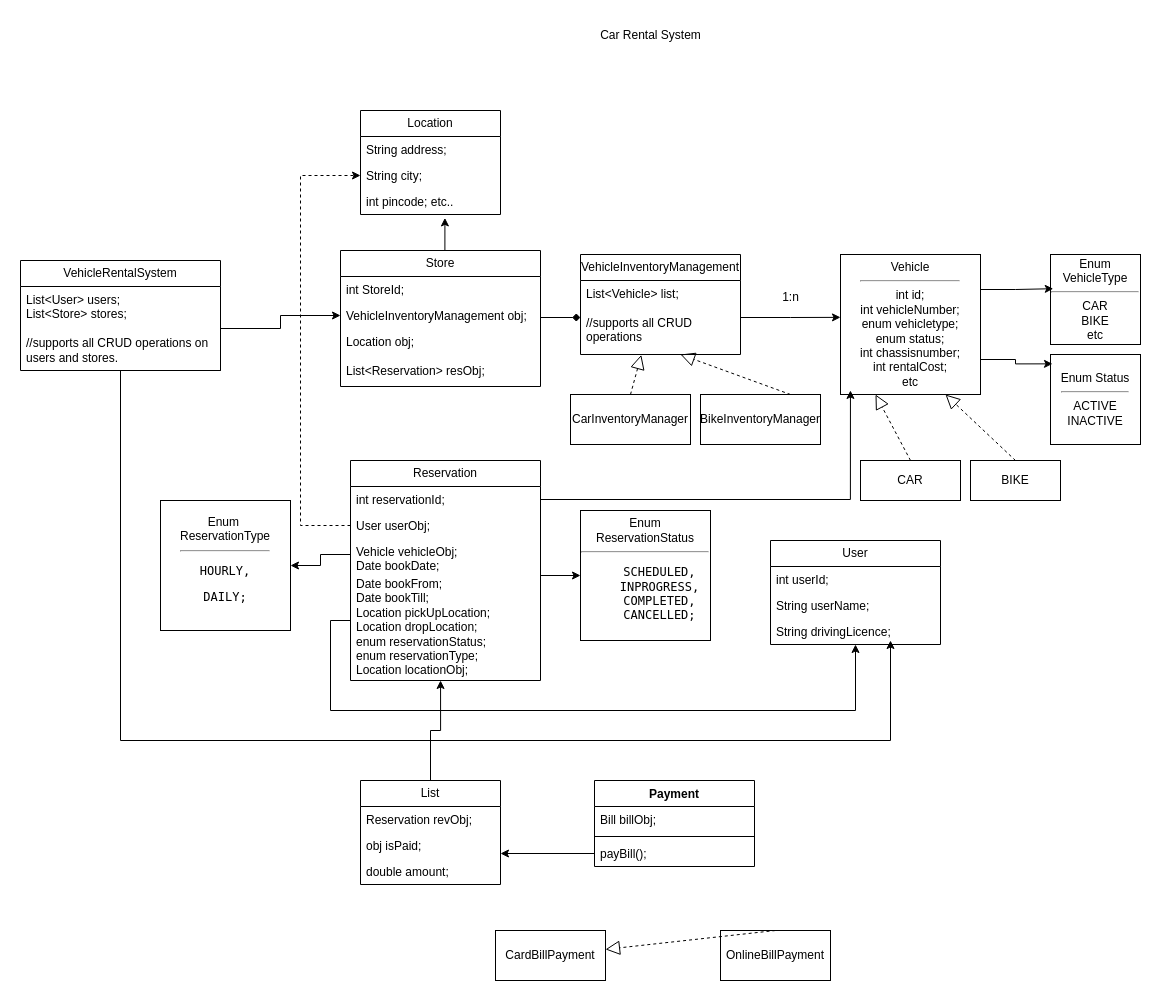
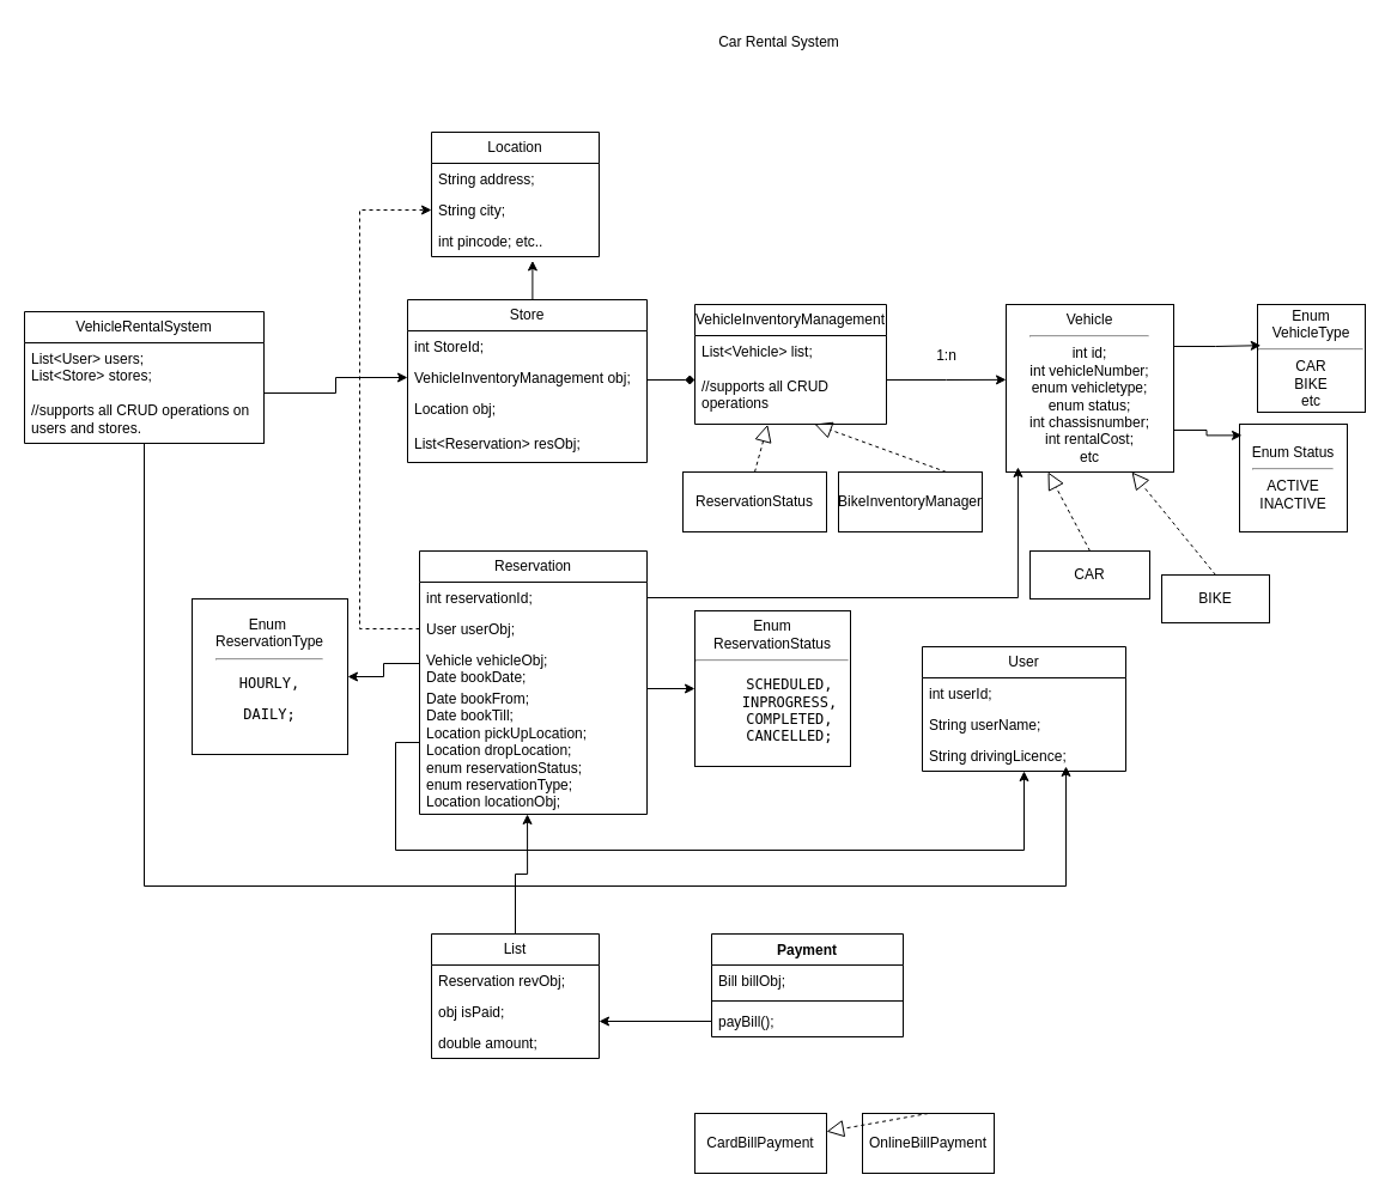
- <mxCell id="5" value="Enum Status&lt;hr&gt;ACTIVE&lt;div&gt;INACTIVE&lt;/div&gt;" style="whiteSpace=wrap;html=1;aspect=fixed;" parent="1" vertex="1"><mxGeometry x="1050" y="354" width="90" height="90" as="geometry" /></mxCell>
+ <mxCell id="5" value="Enum Status&lt;hr&gt;ACTIVE&lt;div&gt;INACTIVE&lt;/div&gt;" style="whiteSpace=wrap;html=1;aspect=fixed;" parent="1" vertex="1"><mxGeometry x="1035" y="354" width="90" height="90" as="geometry" /></mxCell>
- <mxCell id="14" value="CarInventoryManager" style="html=1;whiteSpace=wrap;" parent="1" vertex="1"><mxGeometry x="570" y="394" width="120" height="50" as="geometry" /></mxCell>
+ <mxCell id="14" value="ReservationStatus" style="html=1;whiteSpace=wrap;" parent="1" vertex="1"><mxGeometry x="570" y="394" width="120" height="50" as="geometry" /></mxCell>
- <mxCell id="9" value="BIKE" style="rounded=0;whiteSpace=wrap;html=1;" parent="1" vertex="1"><mxGeometry x="970" y="460" width="90" height="40" as="geometry" /></mxCell>
+ <mxCell id="9" value="BIKE" style="rounded=0;whiteSpace=wrap;html=1;" parent="1" vertex="1"><mxGeometry x="970" y="480" width="90" height="40" as="geometry" /></mxCell>
- <mxCell id="58" value="CardBillPayment" style="html=1;whiteSpace=wrap;" parent="1" vertex="1"><mxGeometry x="495" y="930" width="110" height="50" as="geometry" /></mxCell>
+ <mxCell id="58" value="CardBillPayment" style="html=1;whiteSpace=wrap;" parent="1" vertex="1"><mxGeometry x="580" y="930" width="110" height="50" as="geometry" /></mxCell>
